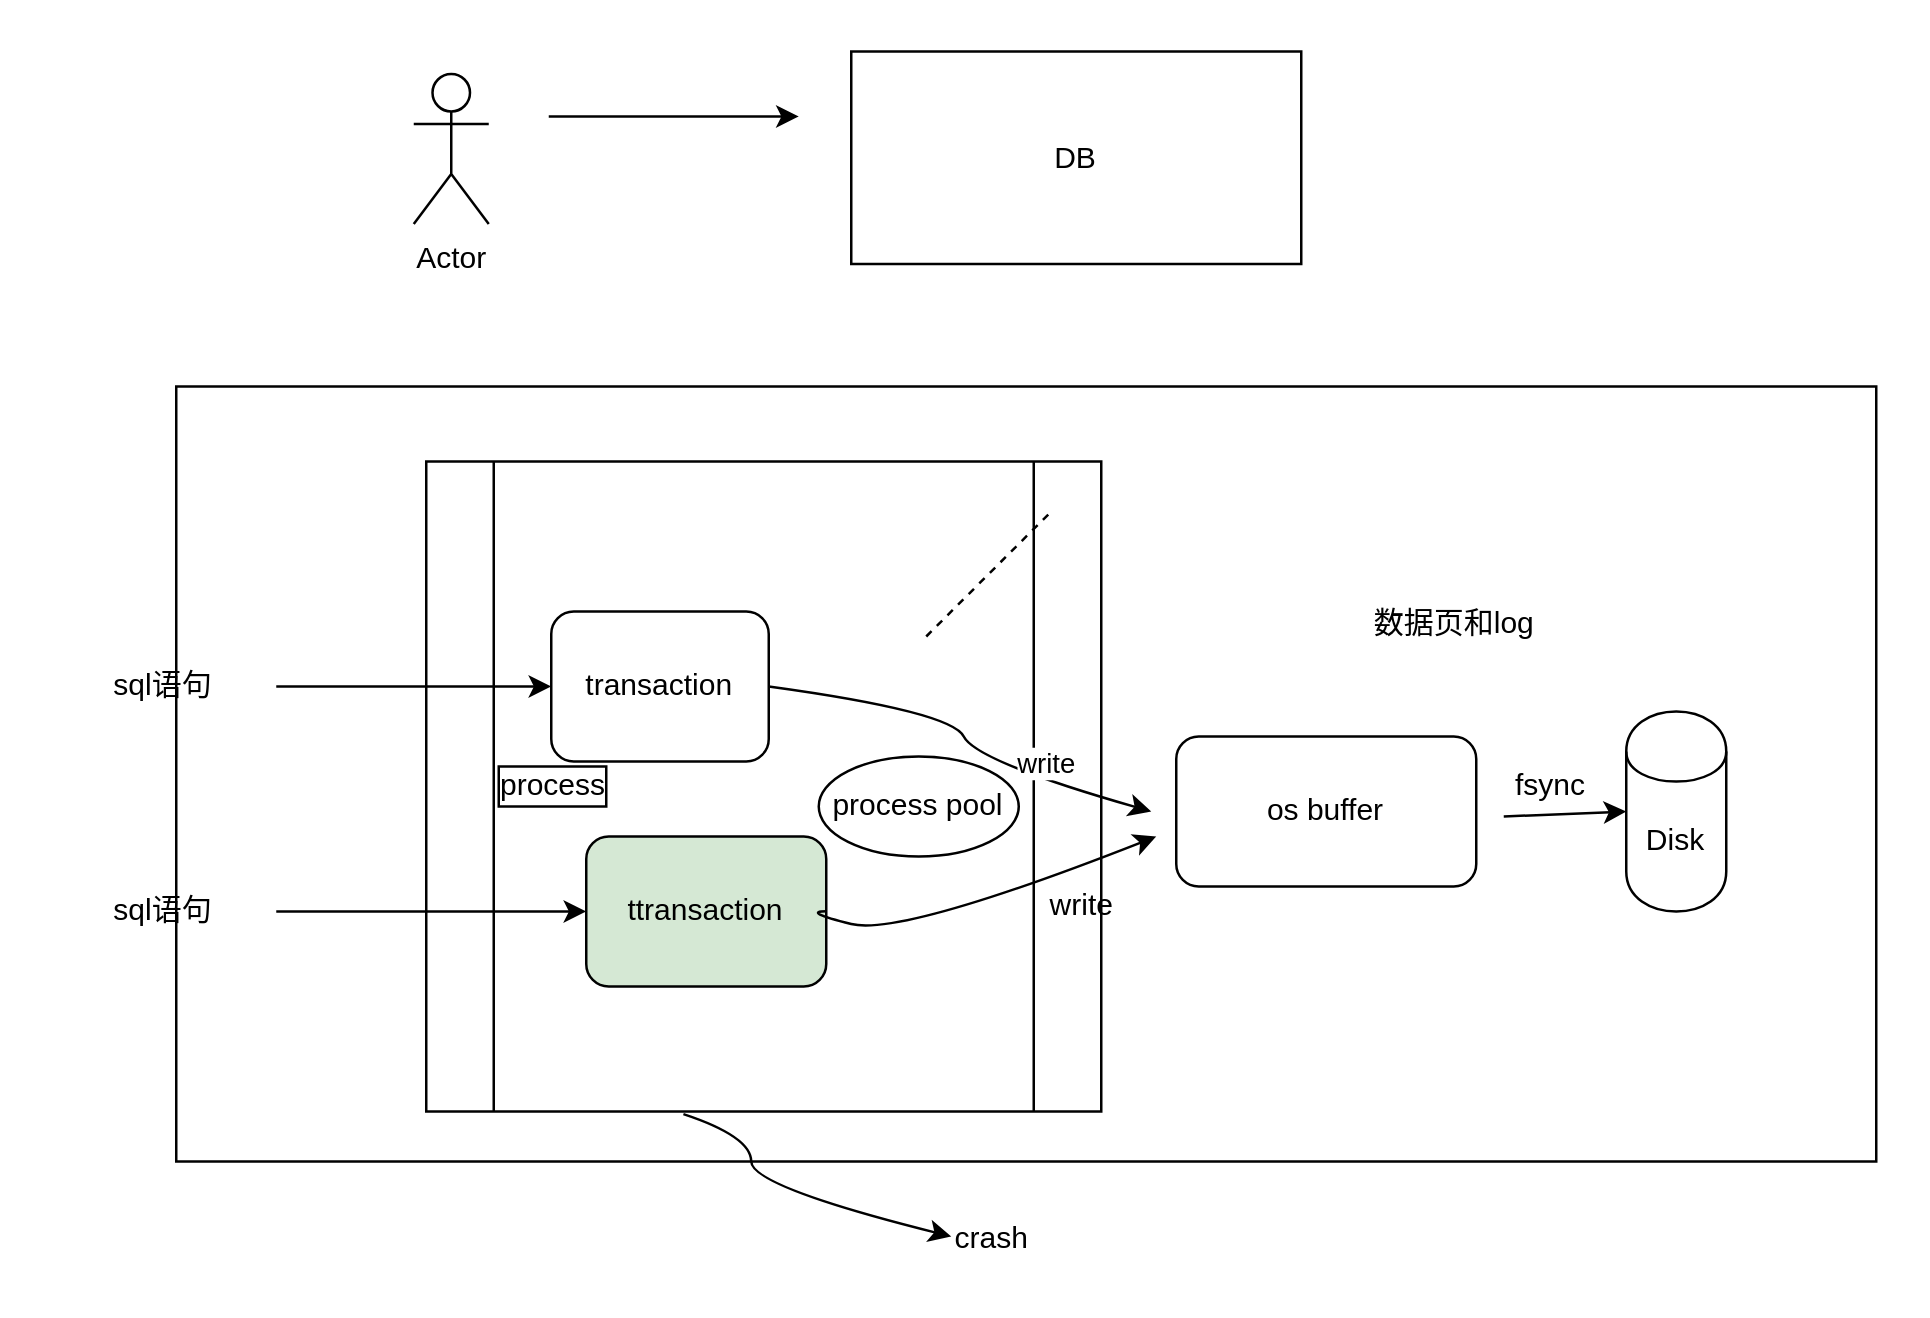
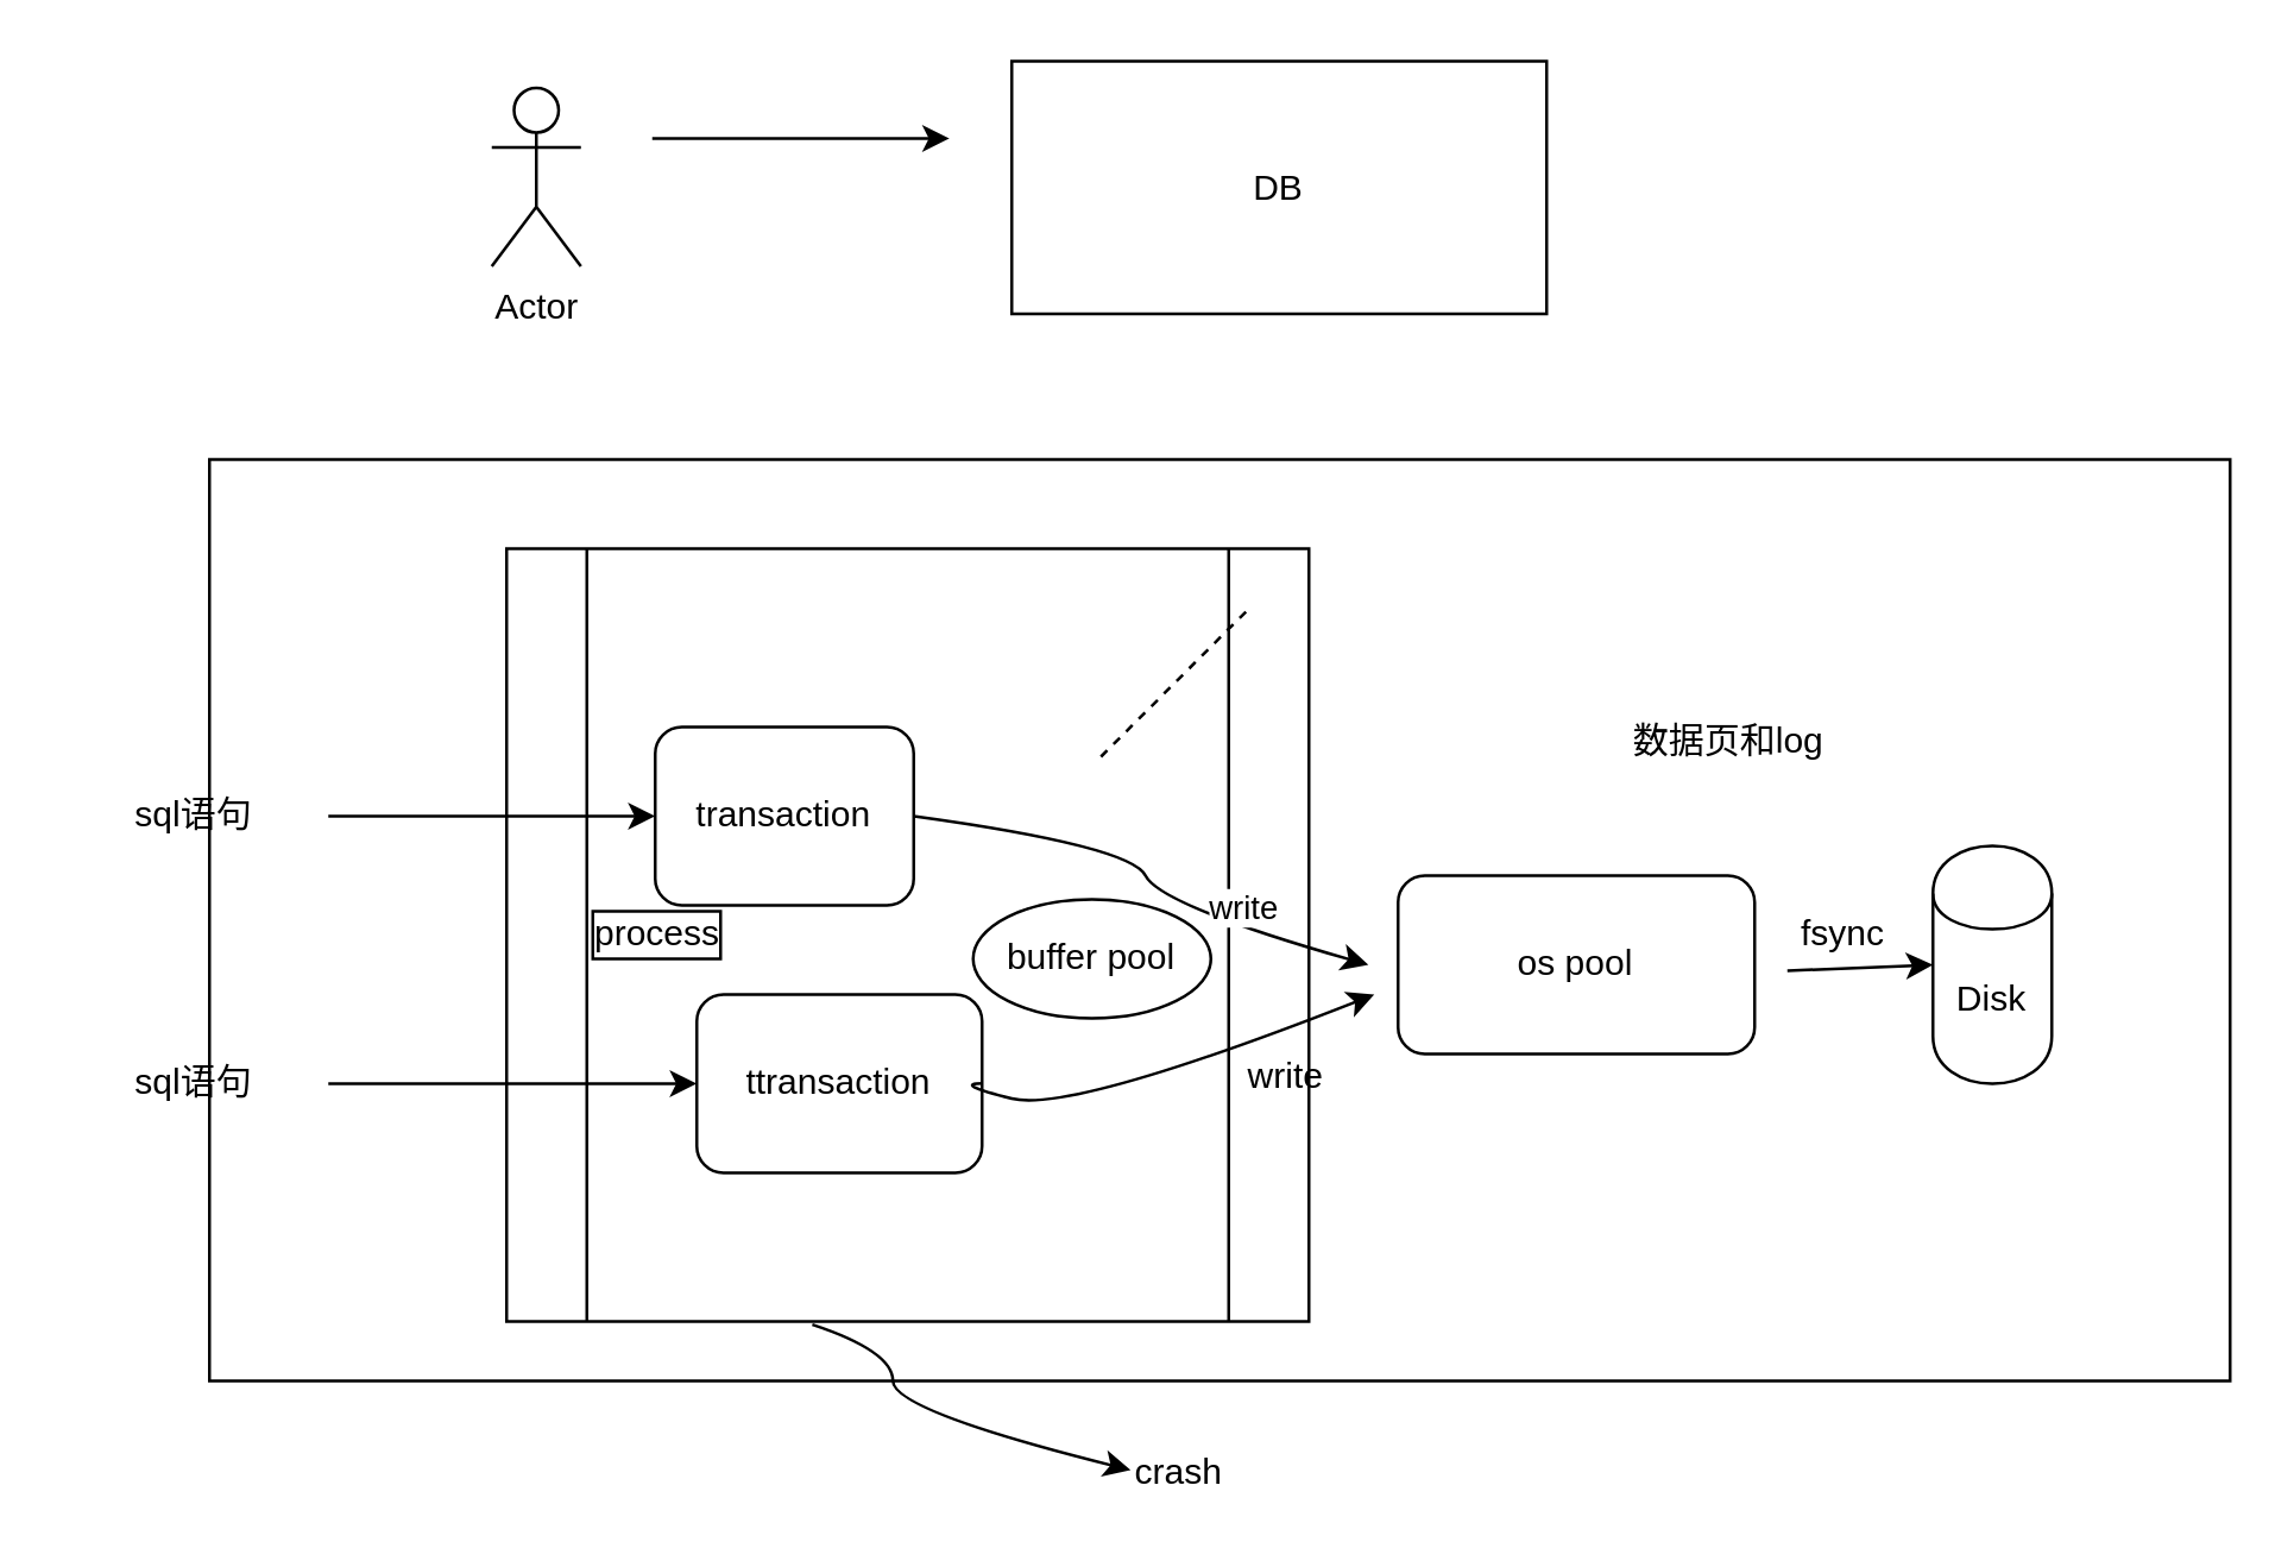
- <mxCell id="25" value="process pool" style="ellipse;whiteSpace=wrap;html=1;" vertex="1" parent="1"><mxGeometry x="327" y="302" width="80" height="40" as="geometry" /></mxCell>
+ <mxCell id="25" value="buffer pool" style="ellipse;whiteSpace=wrap;html=1;" vertex="1" parent="1"><mxGeometry x="327" y="302" width="80" height="40" as="geometry" /></mxCell>
- <mxCell id="7" value="os buffer" style="rounded=1;whiteSpace=wrap;html=1;" vertex="1" parent="1"><mxGeometry x="470" y="294" width="120" height="60" as="geometry" /></mxCell>
+ <mxCell id="7" value="os pool" style="rounded=1;whiteSpace=wrap;html=1;" vertex="1" parent="1"><mxGeometry x="470" y="294" width="120" height="60" as="geometry" /></mxCell>
- <mxCell id="9" value="ttransaction" style="rounded=1;whiteSpace=wrap;html=1;fillColor=#d5e8d4;" vertex="1" parent="1"><mxGeometry x="234" y="334" width="96" height="60" as="geometry" /></mxCell>
+ <mxCell id="9" value="ttransaction" style="rounded=1;whiteSpace=wrap;html=1;" vertex="1" parent="1"><mxGeometry x="234" y="334" width="96" height="60" as="geometry" /></mxCell>
